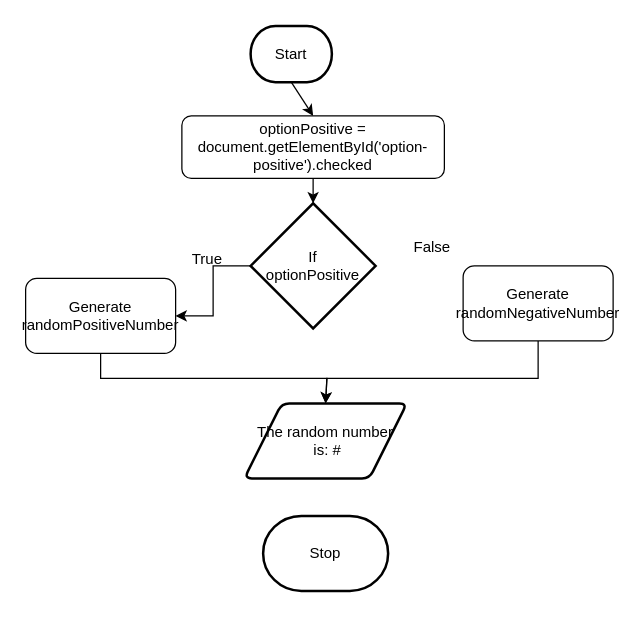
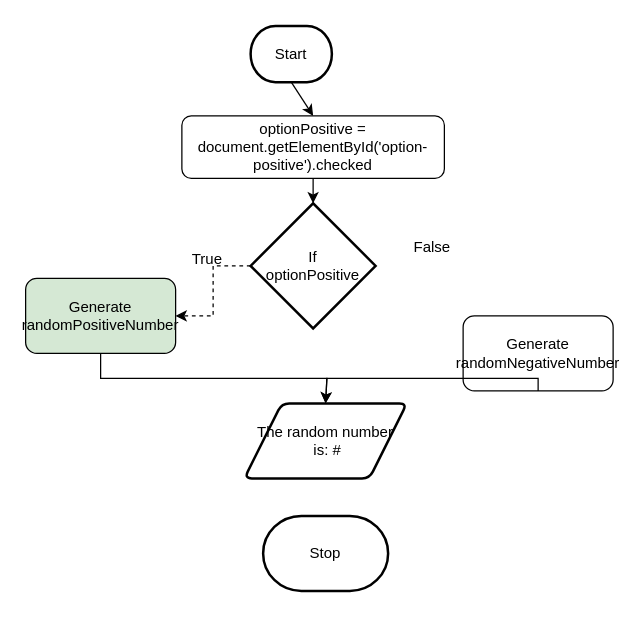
- <mxCell id="8" style="edgeStyle=orthogonalEdgeStyle;html=1;exitX=0.5;exitY=1;exitDx=0;exitDy=0;exitPerimeter=0;rounded=0;entryX=1;entryY=0.5;entryDx=0;entryDy=0;" edge="1" parent="1" source="7" target="10"><mxGeometry relative="1" as="geometry"><mxPoint x="260" y="102" as="sourcePoint" /><mxPoint x="125.05" y="212" as="targetPoint" /></mxGeometry></mxCell>
+ <mxCell id="8" style="edgeStyle=orthogonalEdgeStyle;html=1;exitX=0.5;exitY=1;exitDx=0;exitDy=0;exitPerimeter=0;rounded=0;entryX=1;entryY=0.5;entryDx=0;entryDy=0;dashed=1;" edge="1" parent="1" source="7" target="10"><mxGeometry relative="1" as="geometry"><mxPoint x="260" y="102" as="sourcePoint" /><mxPoint x="125.05" y="212" as="targetPoint" /></mxGeometry></mxCell>
- <mxCell id="11" value="Generate randomNegativeNumber" style="rounded=1;whiteSpace=wrap;html=1;" vertex="1" parent="1"><mxGeometry x="370" y="212" width="120" height="60" as="geometry" /></mxCell>
+ <mxCell id="11" value="Generate randomNegativeNumber" style="rounded=1;whiteSpace=wrap;html=1;" vertex="1" parent="1"><mxGeometry x="370" y="252" width="120" height="60" as="geometry" /></mxCell>
- <mxCell id="10" value="Generate randomPositiveNumber" style="rounded=1;whiteSpace=wrap;html=1;" vertex="1" parent="1"><mxGeometry x="20" y="222" width="120" height="60" as="geometry" /></mxCell>
+ <mxCell id="10" value="Generate randomPositiveNumber" style="rounded=1;whiteSpace=wrap;html=1;fillColor=#d5e8d4;" vertex="1" parent="1"><mxGeometry x="20" y="222" width="120" height="60" as="geometry" /></mxCell>
